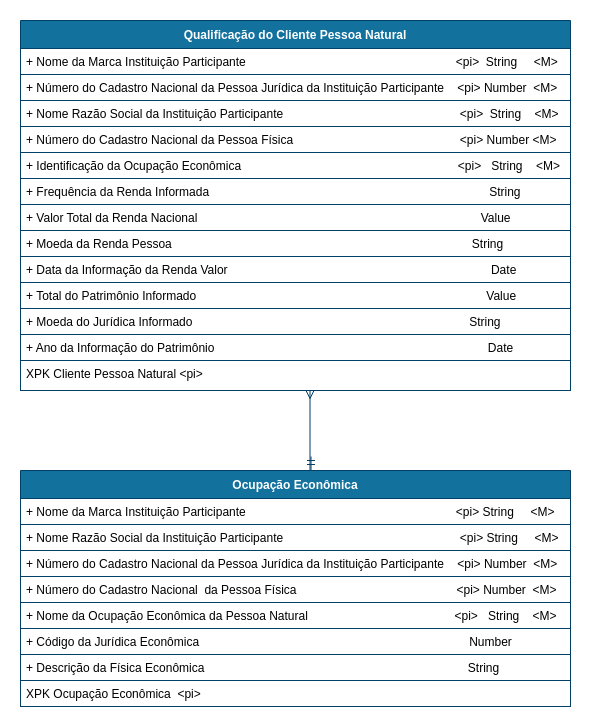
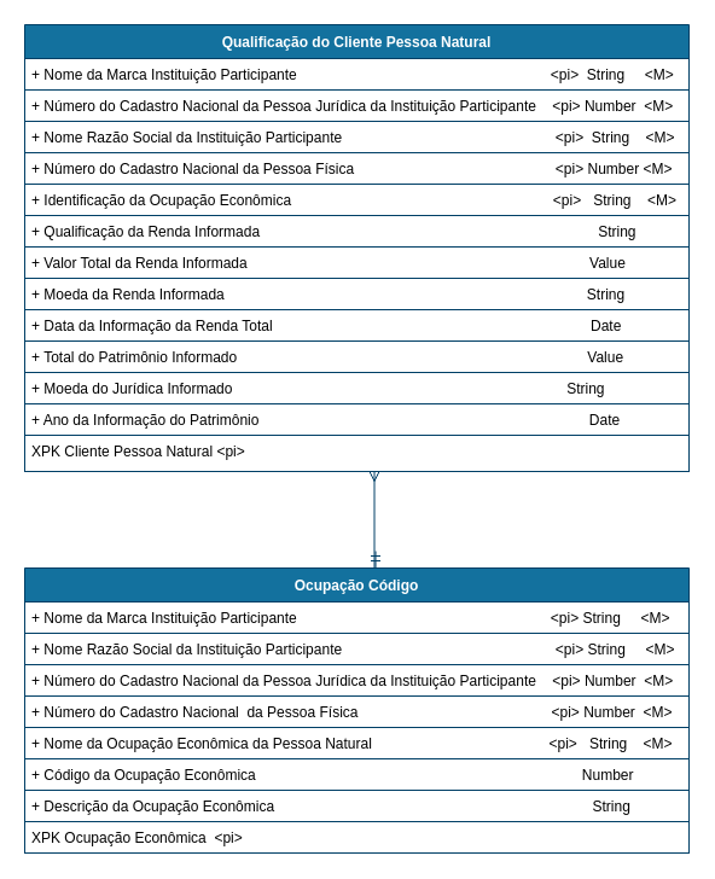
- <mxCell id="8" value="+ Frequência da Renda Informada                                                                                    String   " style="text;fillColor=none;align=left;verticalAlign=top;spacingLeft=4;spacingRight=4;overflow=hidden;rotatable=0;points=[[0,0.5],[1,0.5]];portConstraint=eastwest;strokeColor=#003F66;" parent="2" vertex="1"><mxGeometry y="158" width="550" height="26" as="geometry" /></mxCell>
+ <mxCell id="8" value="+ Qualificação da Renda Informada                                                                                    String   " style="text;fillColor=none;align=left;verticalAlign=top;spacingLeft=4;spacingRight=4;overflow=hidden;rotatable=0;points=[[0,0.5],[1,0.5]];portConstraint=eastwest;strokeColor=#003F66;" parent="2" vertex="1"><mxGeometry y="158" width="550" height="26" as="geometry" /></mxCell>
- <mxCell id="9" value="+ Valor Total da Renda Nacional                                                                                     Value" style="text;fillColor=none;align=left;verticalAlign=top;spacingLeft=4;spacingRight=4;overflow=hidden;rotatable=0;points=[[0,0.5],[1,0.5]];portConstraint=eastwest;strokeColor=#003F66;" parent="2" vertex="1"><mxGeometry y="184" width="550" height="26" as="geometry" /></mxCell>
+ <mxCell id="9" value="+ Valor Total da Renda Informada                                                                                     Value" style="text;fillColor=none;align=left;verticalAlign=top;spacingLeft=4;spacingRight=4;overflow=hidden;rotatable=0;points=[[0,0.5],[1,0.5]];portConstraint=eastwest;strokeColor=#003F66;" parent="2" vertex="1"><mxGeometry y="184" width="550" height="26" as="geometry" /></mxCell>
- <mxCell id="10" value="+ Moeda da Renda Pessoa                                                                                          String" style="text;fillColor=none;align=left;verticalAlign=top;spacingLeft=4;spacingRight=4;overflow=hidden;rotatable=0;points=[[0,0.5],[1,0.5]];portConstraint=eastwest;strokeColor=#003F66;" parent="2" vertex="1"><mxGeometry y="210" width="550" height="26" as="geometry" /></mxCell>
+ <mxCell id="10" value="+ Moeda da Renda Informada                                                                                          String" style="text;fillColor=none;align=left;verticalAlign=top;spacingLeft=4;spacingRight=4;overflow=hidden;rotatable=0;points=[[0,0.5],[1,0.5]];portConstraint=eastwest;strokeColor=#003F66;" parent="2" vertex="1"><mxGeometry y="210" width="550" height="26" as="geometry" /></mxCell>
- <mxCell id="11" value="+ Data da Informação da Renda Valor                                                                               Date" style="text;fillColor=none;align=left;verticalAlign=top;spacingLeft=4;spacingRight=4;overflow=hidden;rotatable=0;points=[[0,0.5],[1,0.5]];portConstraint=eastwest;strokeColor=#003F66;" parent="2" vertex="1"><mxGeometry y="236" width="550" height="26" as="geometry" /></mxCell>
+ <mxCell id="11" value="+ Data da Informação da Renda Total                                                                               Date" style="text;fillColor=none;align=left;verticalAlign=top;spacingLeft=4;spacingRight=4;overflow=hidden;rotatable=0;points=[[0,0.5],[1,0.5]];portConstraint=eastwest;strokeColor=#003F66;" parent="2" vertex="1"><mxGeometry y="236" width="550" height="26" as="geometry" /></mxCell>
- <mxCell id="16" value="Ocupação Econômica" style="swimlane;fontStyle=1;childLayout=stackLayout;horizontal=1;startSize=28;horizontalStack=0;resizeParent=1;resizeParentMax=0;resizeLast=0;collapsible=1;marginBottom=0;rounded=0;shadow=0;comic=0;sketch=0;align=center;html=0;autosize=1;fillColor=#13719E;strokeColor=#003F66;fontColor=#FFFFFF;" parent="1" vertex="1"><mxGeometry x="20" y="470" width="550" height="236" as="geometry" /></mxCell>
+ <mxCell id="16" value="Ocupação Código" style="swimlane;fontStyle=1;childLayout=stackLayout;horizontal=1;startSize=28;horizontalStack=0;resizeParent=1;resizeParentMax=0;resizeLast=0;collapsible=1;marginBottom=0;rounded=0;shadow=0;comic=0;sketch=0;align=center;html=0;autosize=1;fillColor=#13719E;strokeColor=#003F66;fontColor=#FFFFFF;" parent="1" vertex="1"><mxGeometry x="20" y="470" width="550" height="236" as="geometry" /></mxCell>
- <mxCell id="22" value="+ Código da Jurídica Econômica                                                                                 Number" style="text;fillColor=none;align=left;verticalAlign=top;spacingLeft=4;spacingRight=4;overflow=hidden;rotatable=0;points=[[0,0.5],[1,0.5]];portConstraint=eastwest;strokeColor=#003F66;" parent="16" vertex="1"><mxGeometry y="158" width="550" height="26" as="geometry" /></mxCell>
+ <mxCell id="22" value="+ Código da Ocupação Econômica                                                                                 Number" style="text;fillColor=none;align=left;verticalAlign=top;spacingLeft=4;spacingRight=4;overflow=hidden;rotatable=0;points=[[0,0.5],[1,0.5]];portConstraint=eastwest;strokeColor=#003F66;" parent="16" vertex="1"><mxGeometry y="158" width="550" height="26" as="geometry" /></mxCell>
- <mxCell id="23" value="+ Descrição da Física Econômica                                                                               String" style="text;fillColor=none;align=left;verticalAlign=top;spacingLeft=4;spacingRight=4;overflow=hidden;rotatable=0;points=[[0,0.5],[1,0.5]];portConstraint=eastwest;strokeColor=#003F66;" parent="16" vertex="1"><mxGeometry y="184" width="550" height="26" as="geometry" /></mxCell>
+ <mxCell id="23" value="+ Descrição da Ocupação Econômica                                                                               String" style="text;fillColor=none;align=left;verticalAlign=top;spacingLeft=4;spacingRight=4;overflow=hidden;rotatable=0;points=[[0,0.5],[1,0.5]];portConstraint=eastwest;strokeColor=#003F66;" parent="16" vertex="1"><mxGeometry y="184" width="550" height="26" as="geometry" /></mxCell>
